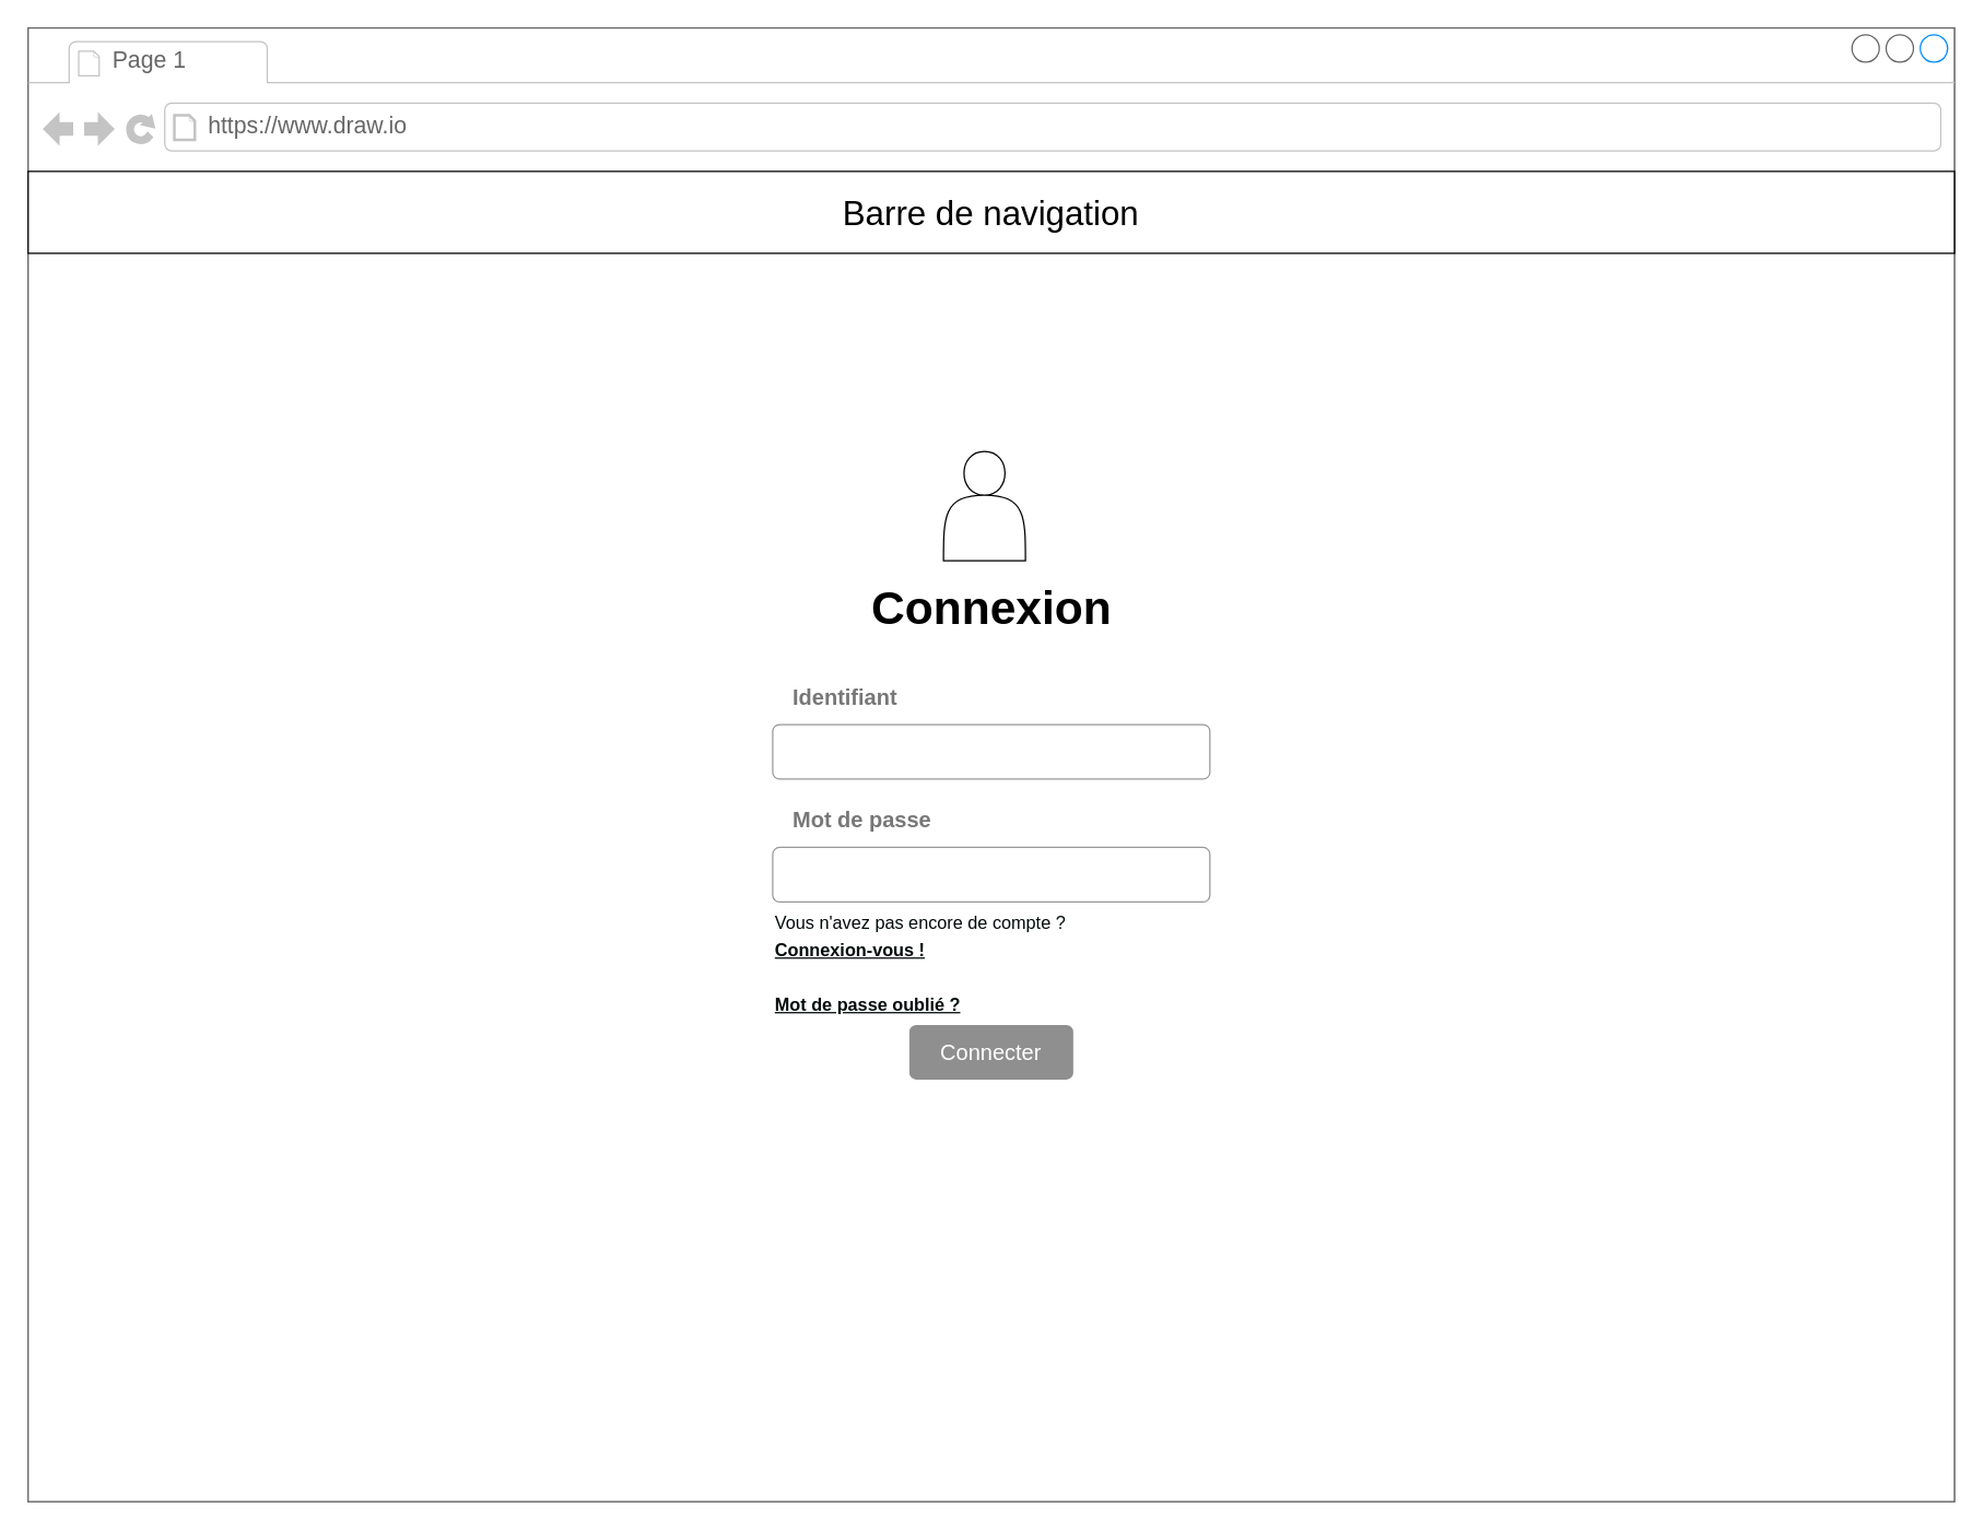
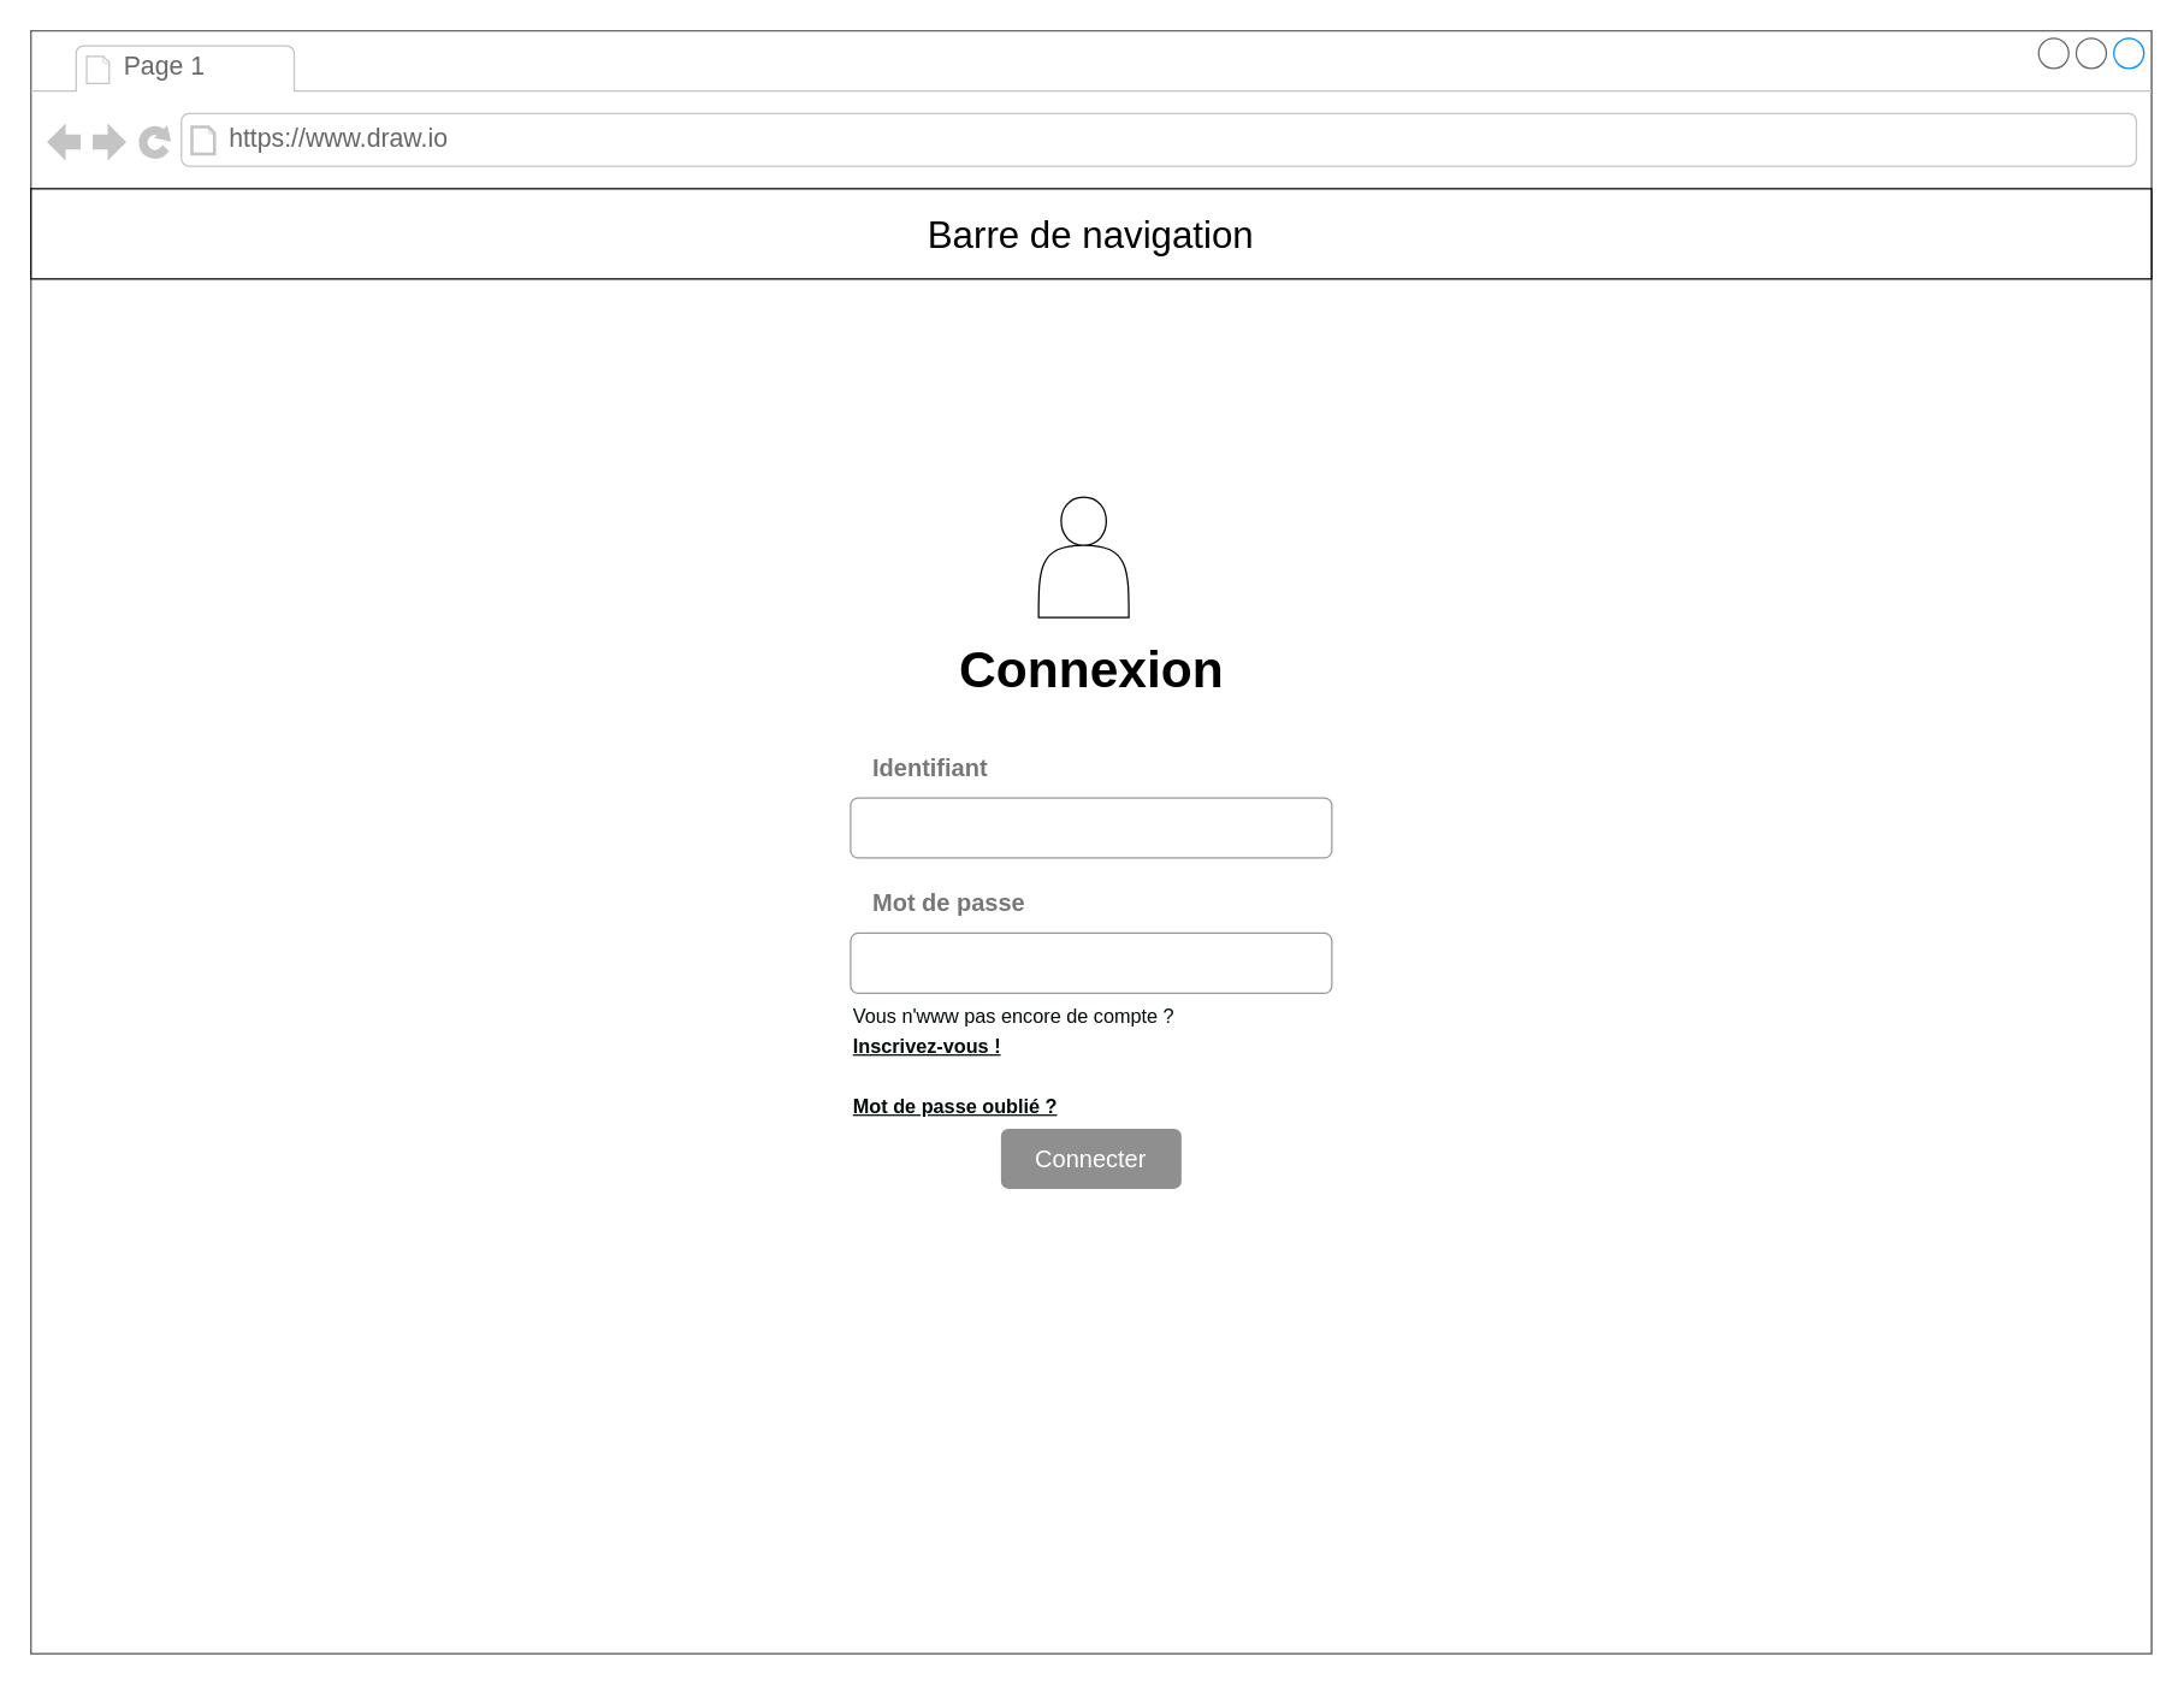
- <mxCell id="26" value="Vous n'avez pas encore de compte ?&amp;nbsp;" style="text;html=1;align=left;verticalAlign=middle;resizable=0;points=[];autosize=1;strokeColor=none;fillColor=none;fontStyle=0;fontColor=#020A0A;fontSize=13;" vertex="1" parent="14"><mxGeometry x="545" y="640" width="240" height="30" as="geometry" /></mxCell>
+ <mxCell id="26" value="Vous n'www pas encore de compte ?&amp;nbsp;" style="text;html=1;align=left;verticalAlign=middle;resizable=0;points=[];autosize=1;strokeColor=none;fillColor=none;fontStyle=0;fontColor=#020A0A;fontSize=13;" vertex="1" parent="14"><mxGeometry x="545" y="640" width="240" height="30" as="geometry" /></mxCell>
- <mxCell id="27" value="&lt;b&gt;Connexion-vous !&lt;/b&gt;" style="text;html=1;align=left;verticalAlign=middle;resizable=0;points=[];autosize=1;strokeColor=none;fillColor=none;fontStyle=4;fontColor=#020A0A;fontSize=13;" vertex="1" parent="14"><mxGeometry x="545" y="660" width="120" height="30" as="geometry" /></mxCell>
+ <mxCell id="27" value="&lt;b&gt;Inscrivez-vous !&lt;/b&gt;" style="text;html=1;align=left;verticalAlign=middle;resizable=0;points=[];autosize=1;strokeColor=none;fillColor=none;fontStyle=4;fontColor=#020A0A;fontSize=13;" vertex="1" parent="14"><mxGeometry x="545" y="660" width="120" height="30" as="geometry" /></mxCell>
